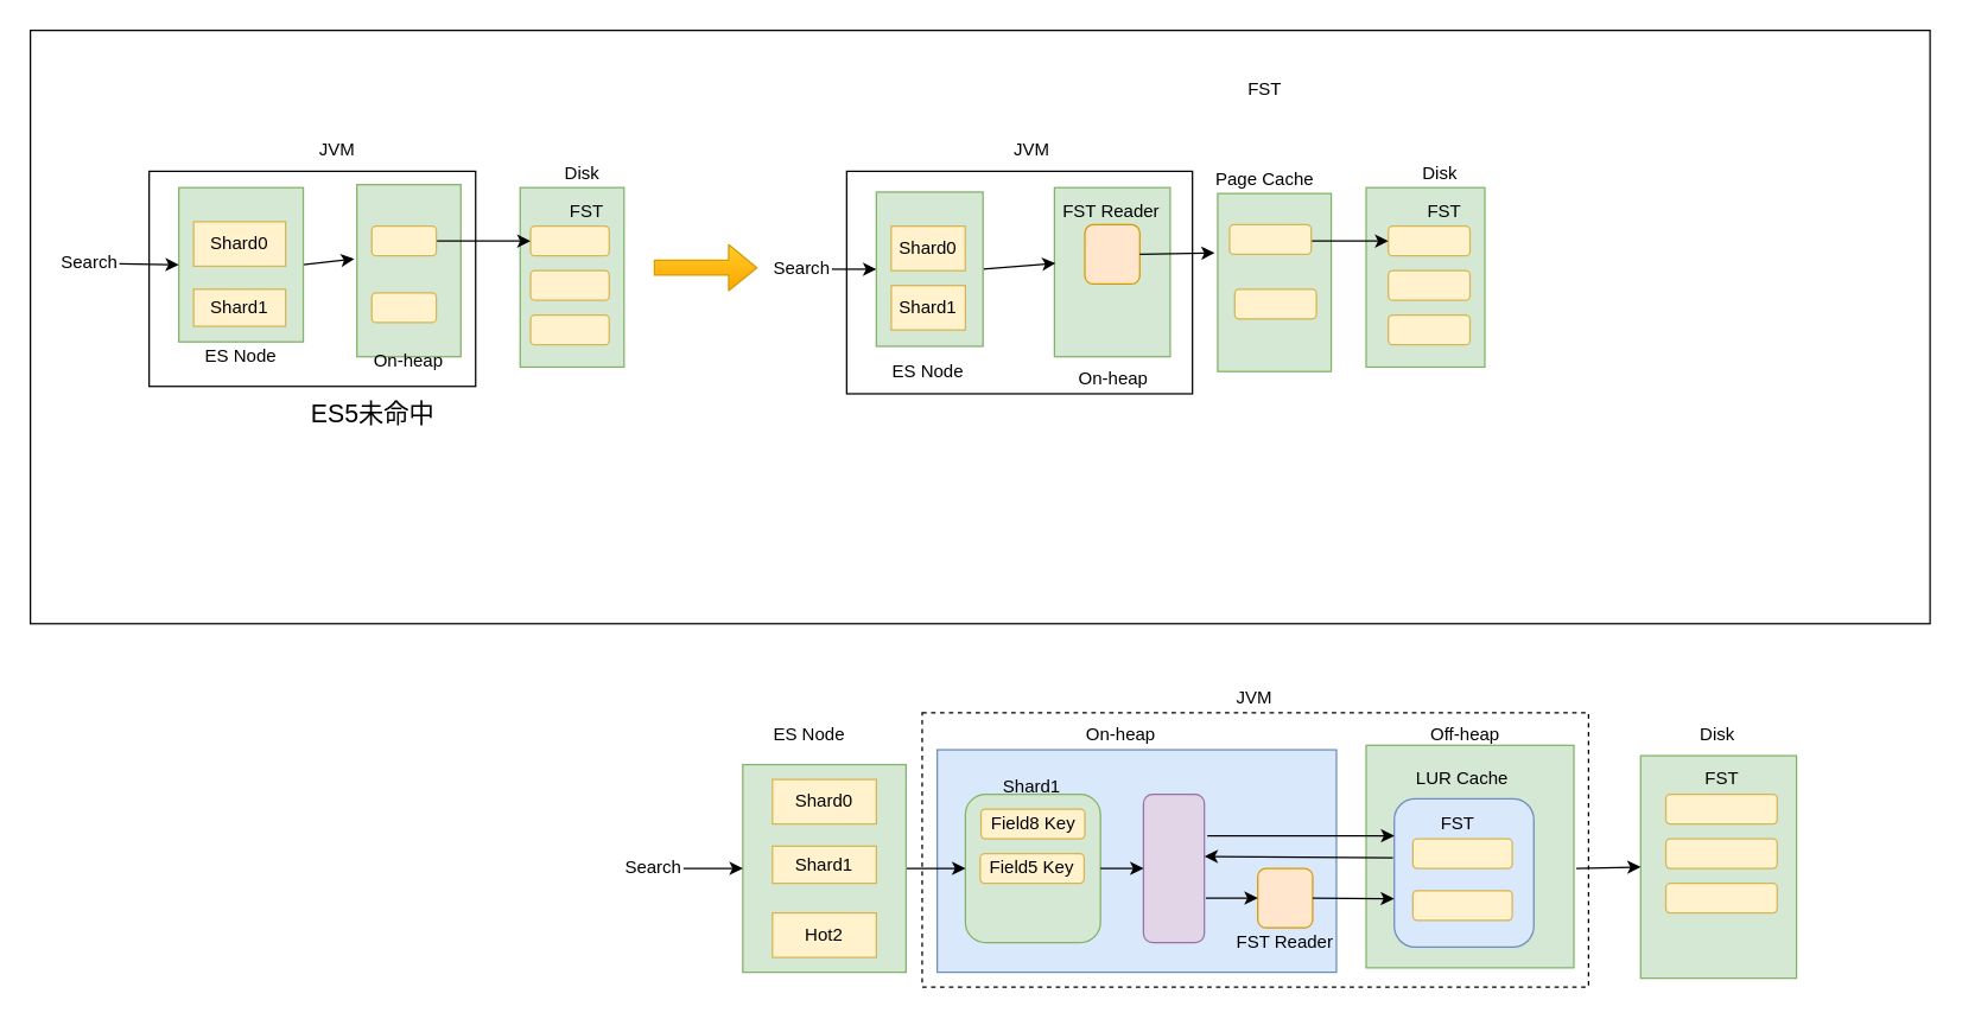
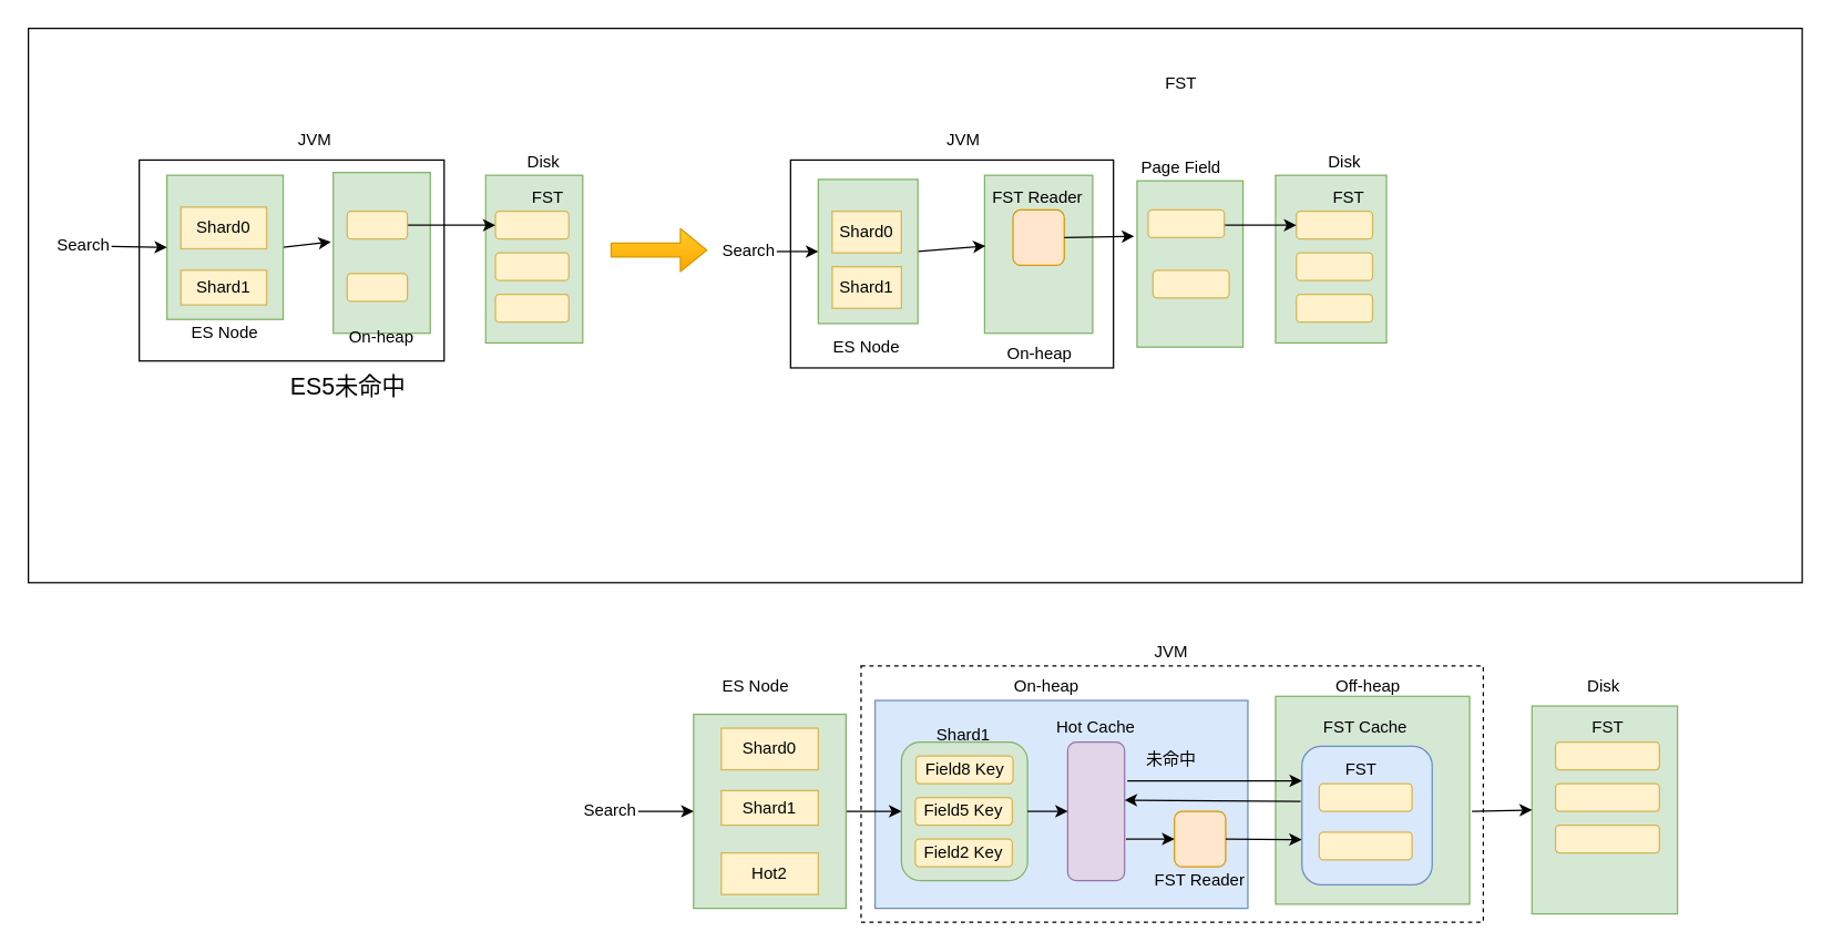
- <mxCell id="62" value="Page Cache" style="text;html=1;strokeColor=none;fillColor=none;align=center;verticalAlign=middle;whiteSpace=wrap;rounded=0;" parent="1" vertex="1"><mxGeometry x="816.5" y="111" width="70" height="20" as="geometry" /></mxCell>
+ <mxCell id="62" value="Page Field" style="text;html=1;strokeColor=none;fillColor=none;align=center;verticalAlign=middle;whiteSpace=wrap;rounded=0;" parent="1" vertex="1"><mxGeometry x="816.5" y="111" width="70" height="20" as="geometry" /></mxCell>
+ <mxCell id="21" value="Hot Cache" style="text;html=1;strokeColor=none;fillColor=none;align=center;verticalAlign=middle;whiteSpace=wrap;rounded=0;" parent="1" vertex="1"><mxGeometry x="755.87" y="515" width="69.25" height="20" as="geometry" /></mxCell>
- <mxCell id="17" value="LUR Cache" style="text;html=1;strokeColor=none;fillColor=none;align=center;verticalAlign=middle;whiteSpace=wrap;rounded=0;" parent="1" vertex="1"><mxGeometry x="940" y="515" width="90" height="20" as="geometry" /></mxCell>
+ <mxCell id="17" value="FST Cache" style="text;html=1;strokeColor=none;fillColor=none;align=center;verticalAlign=middle;whiteSpace=wrap;rounded=0;" parent="1" vertex="1"><mxGeometry x="940" y="515" width="90" height="20" as="geometry" /></mxCell>
+ <mxCell id="40" value="未命中" style="text;html=1;strokeColor=none;fillColor=none;align=center;verticalAlign=middle;whiteSpace=wrap;rounded=0;dashed=1;" parent="1" vertex="1"><mxGeometry x="825.38" y="538" width="40" height="20" as="geometry" /></mxCell>
+ <mxCell id="24" value="Field2 Key" style="rounded=1;whiteSpace=wrap;html=1;fillColor=#fff2cc;strokeColor=#d6b656;" parent="1" vertex="1"><mxGeometry x="660" y="605" width="70" height="20" as="geometry" /></mxCell>
